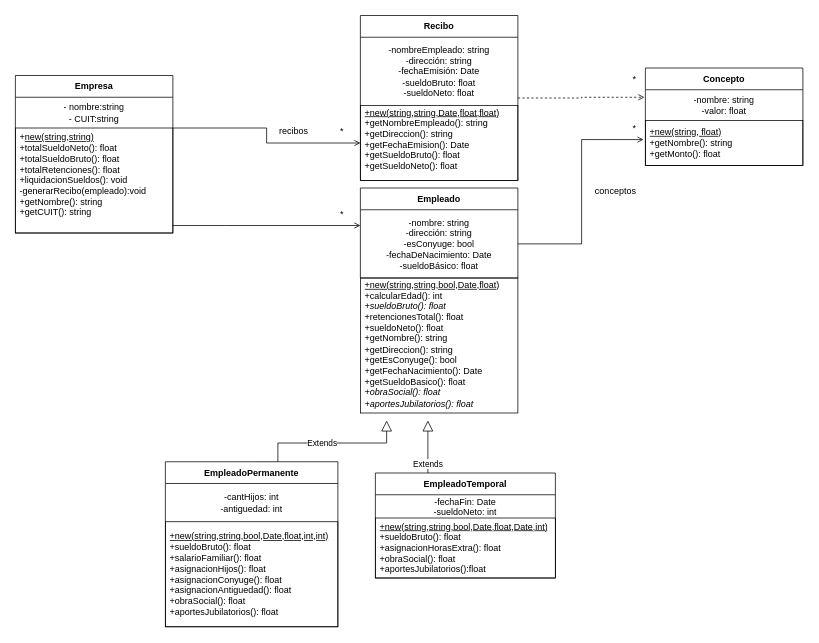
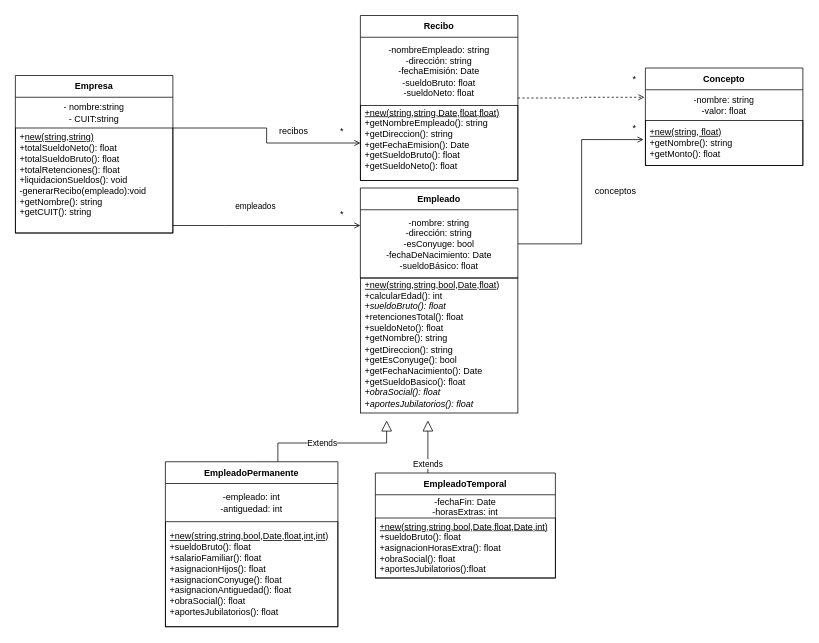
+ <mxCell id="7" value="&lt;font style=&quot;font-size: 11px;&quot;&gt;empleados&lt;/font&gt;" style="text;html=1;align=center;verticalAlign=middle;resizable=0;points=[];autosize=1;strokeColor=none;fillColor=none;" parent="1" vertex="1"><mxGeometry x="300" y="260" width="80" height="30" as="geometry" /></mxCell>
- <mxCell id="11" value="-cantHijos: int&lt;div&gt;&lt;div&gt;-antiguedad: int&lt;/div&gt;&lt;/div&gt;" style="text;html=1;strokeColor=none;fillColor=none;align=center;verticalAlign=middle;spacingLeft=4;spacingRight=4;overflow=hidden;rotatable=0;points=[[0,0.5],[1,0.5]];portConstraint=eastwest;whiteSpace=wrap;" parent="10" vertex="1"><mxGeometry y="29" width="230" height="51" as="geometry" /></mxCell>
+ <mxCell id="11" value="-empleado: int&lt;div&gt;&lt;div&gt;-antiguedad: int&lt;/div&gt;&lt;/div&gt;" style="text;html=1;strokeColor=none;fillColor=none;align=center;verticalAlign=middle;spacingLeft=4;spacingRight=4;overflow=hidden;rotatable=0;points=[[0,0.5],[1,0.5]];portConstraint=eastwest;whiteSpace=wrap;" parent="10" vertex="1"><mxGeometry y="29" width="230" height="51" as="geometry" /></mxCell>
- <mxCell id="15" value="-fechaFin: Date&lt;div&gt;-sueldoNeto: int&lt;/div&gt;" style="text;html=1;strokeColor=none;fillColor=none;align=center;verticalAlign=middle;spacingLeft=4;spacingRight=4;overflow=hidden;rotatable=0;points=[[0,0.5],[1,0.5]];portConstraint=eastwest;whiteSpace=wrap;" parent="14" vertex="1"><mxGeometry y="29" width="240" height="31" as="geometry" /></mxCell>
+ <mxCell id="15" value="-fechaFin: Date&lt;div&gt;-horasExtras: int&lt;/div&gt;" style="text;html=1;strokeColor=none;fillColor=none;align=center;verticalAlign=middle;spacingLeft=4;spacingRight=4;overflow=hidden;rotatable=0;points=[[0,0.5],[1,0.5]];portConstraint=eastwest;whiteSpace=wrap;" parent="14" vertex="1"><mxGeometry y="29" width="240" height="31" as="geometry" /></mxCell>
